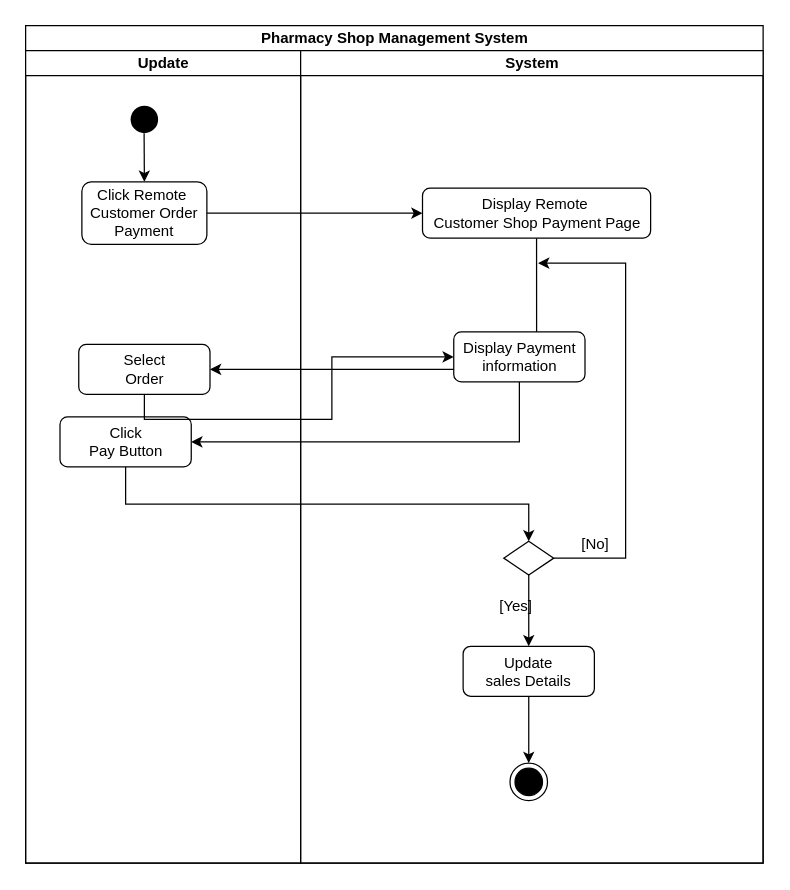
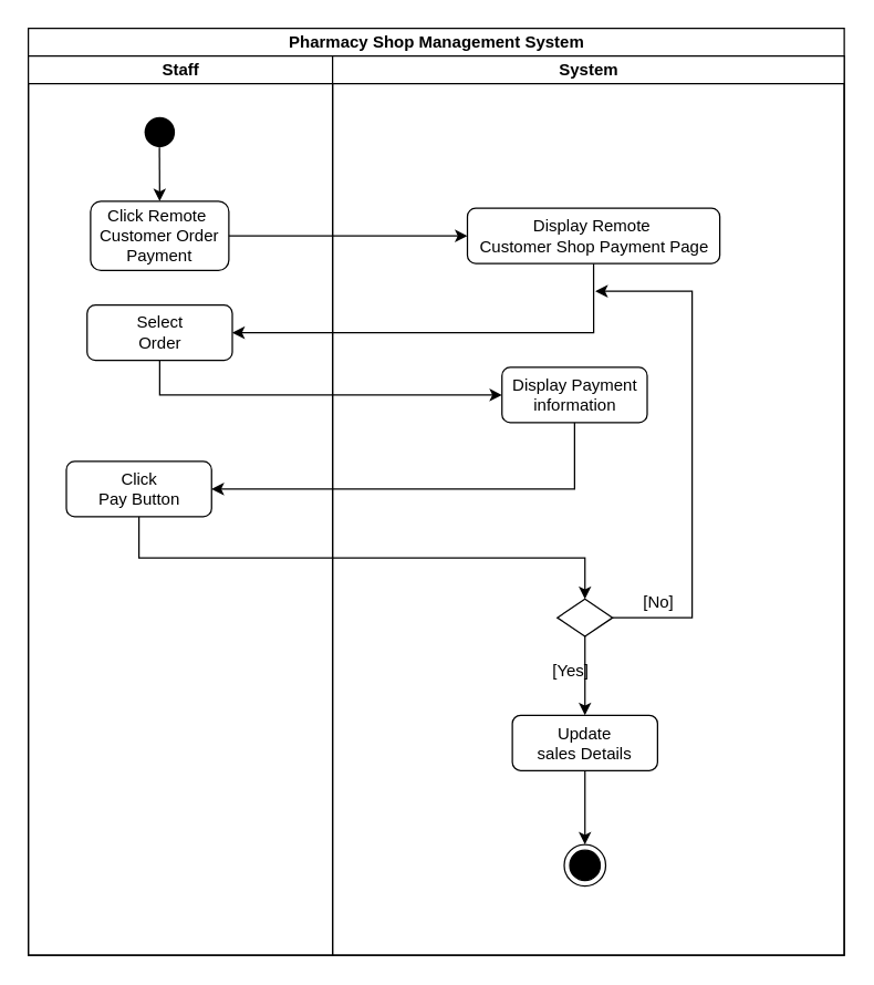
- <mxCell id="3" value="Update" style="swimlane;startSize=20;html=1;" parent="2" vertex="1"><mxGeometry y="20" width="220" height="650" as="geometry" /></mxCell>
+ <mxCell id="3" value="Staff" style="swimlane;startSize=20;html=1;" parent="2" vertex="1"><mxGeometry y="20" width="220" height="650" as="geometry" /></mxCell>
- <mxCell id="7" value="Select&lt;br&gt;Order" style="rounded=1;whiteSpace=wrap;html=1;" parent="3" vertex="1"><mxGeometry x="42.5" y="235" width="105" height="40" as="geometry" /></mxCell>
+ <mxCell id="7" value="Select&lt;br&gt;Order" style="rounded=1;whiteSpace=wrap;html=1;" parent="3" vertex="1"><mxGeometry x="42.5" y="180" width="105" height="40" as="geometry" /></mxCell>
